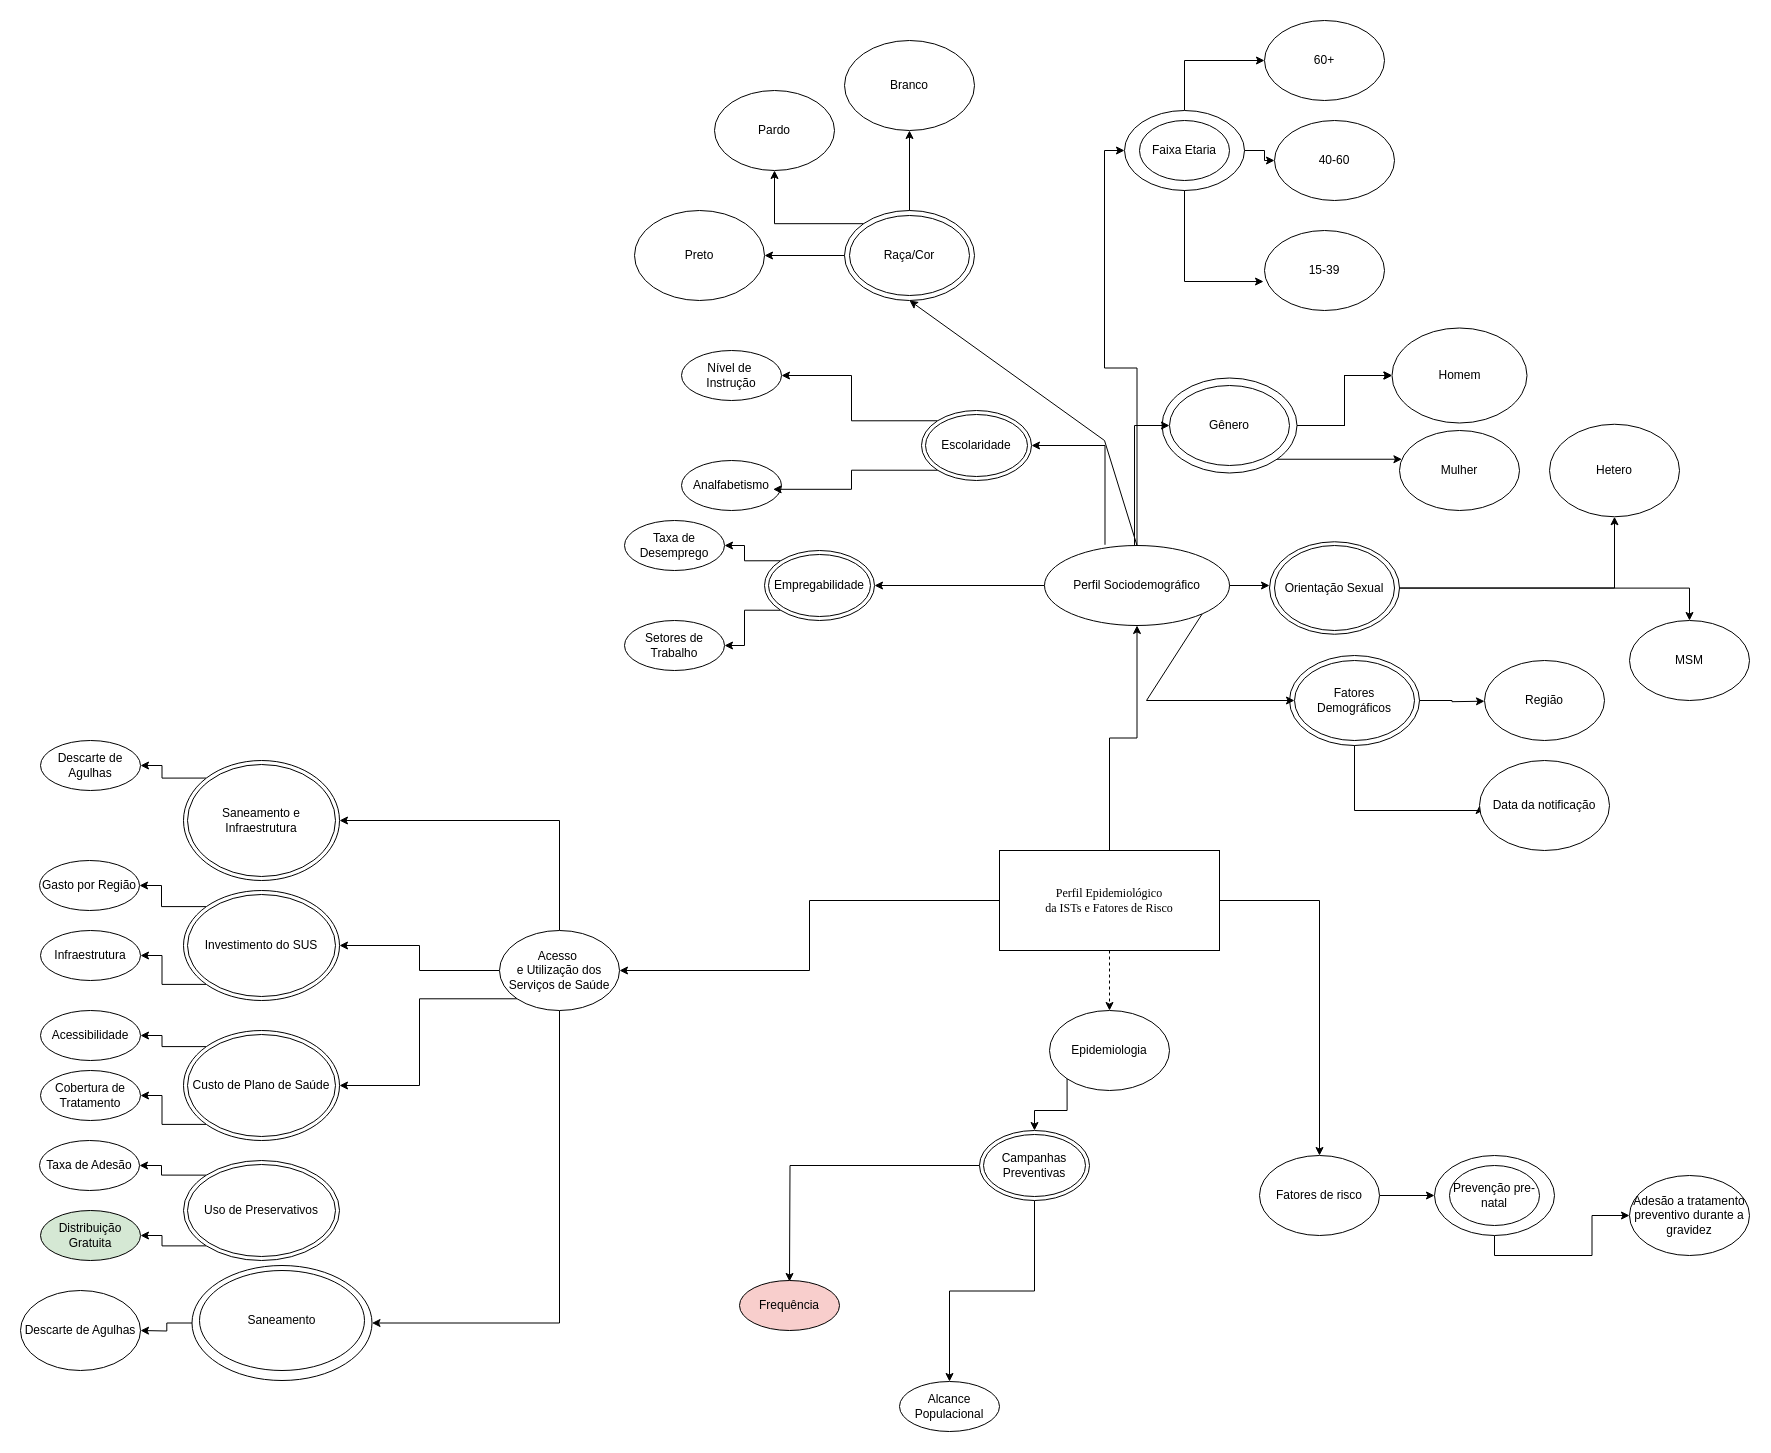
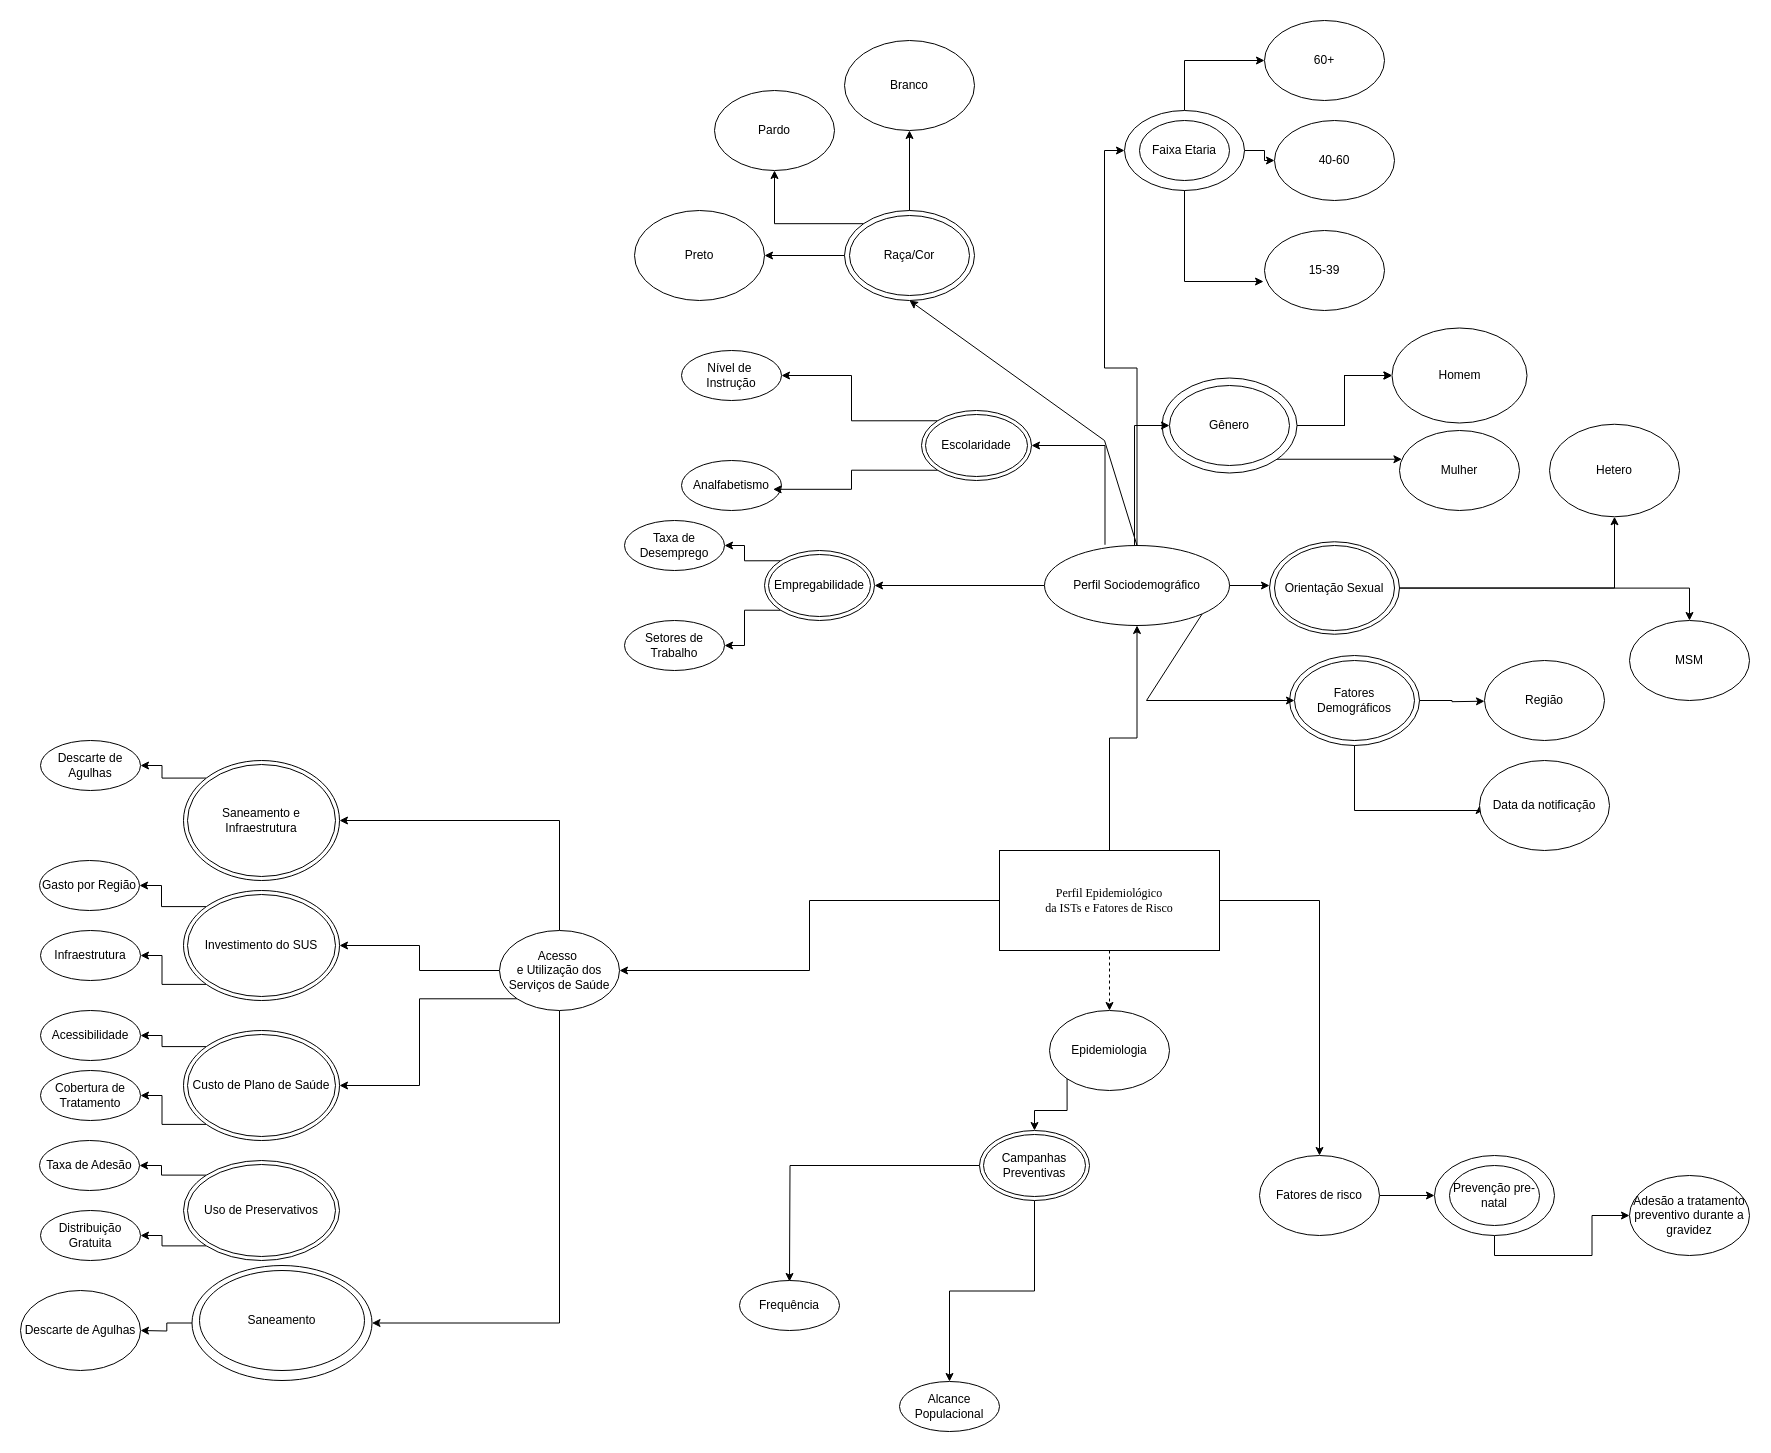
- <mxCell id="45" value="Distribuição Gratuita" style="ellipse;whiteSpace=wrap;html=1;fillColor=#d5e8d4;" parent="1" vertex="1"><mxGeometry x="40" y="1210" width="100" height="50" as="geometry" /></mxCell>
+ <mxCell id="45" value="Distribuição Gratuita" style="ellipse;whiteSpace=wrap;html=1;" parent="1" vertex="1"><mxGeometry x="40" y="1210" width="100" height="50" as="geometry" /></mxCell>
- <mxCell id="51" value="Frequência" style="ellipse;whiteSpace=wrap;html=1;fillColor=#f8cecc;" parent="1" vertex="1"><mxGeometry x="739" y="1280" width="100" height="50" as="geometry" /></mxCell>
+ <mxCell id="51" value="Frequência" style="ellipse;whiteSpace=wrap;html=1;" parent="1" vertex="1"><mxGeometry x="739" y="1280" width="100" height="50" as="geometry" /></mxCell>
